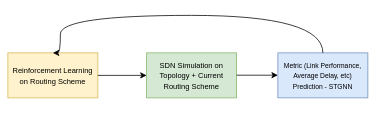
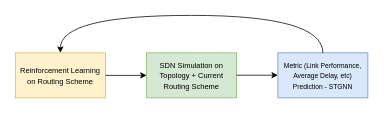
- <mxCell id="4" value="&lt;font style=&quot;font-size: 10px;&quot;&gt;Reinforcement Learning on Routing Scheme&lt;/font&gt;" style="whiteSpace=wrap;html=1;fillColor=#fff2cc;strokeColor=#d6b656;" parent="1" vertex="1"><mxGeometry x="10" y="70" width="120" height="60" as="geometry" /></mxCell>
+ <mxCell id="4" value="&lt;font style=&quot;font-size: 10px;&quot;&gt;Reinforcement Learning on Routing Scheme&lt;/font&gt;" style="whiteSpace=wrap;html=1;fillColor=#fff2cc;strokeColor=#d6b656;" parent="1" vertex="1"><mxGeometry x="20" y="70" width="120" height="60" as="geometry" /></mxCell>
